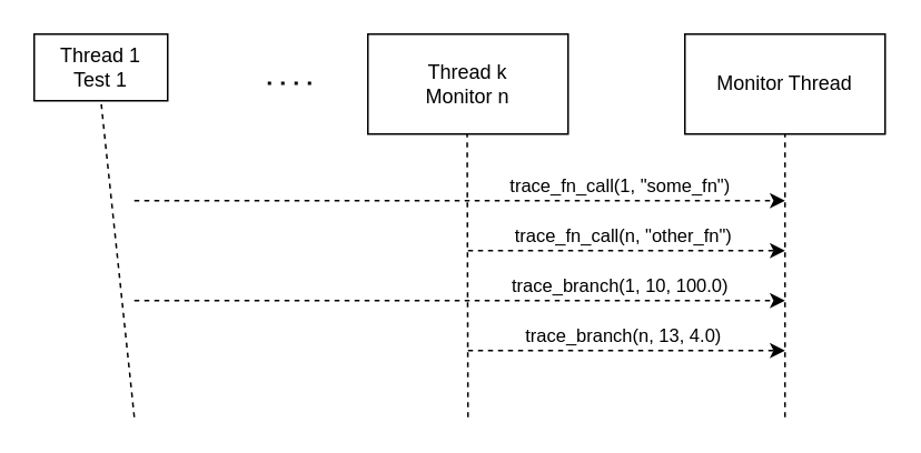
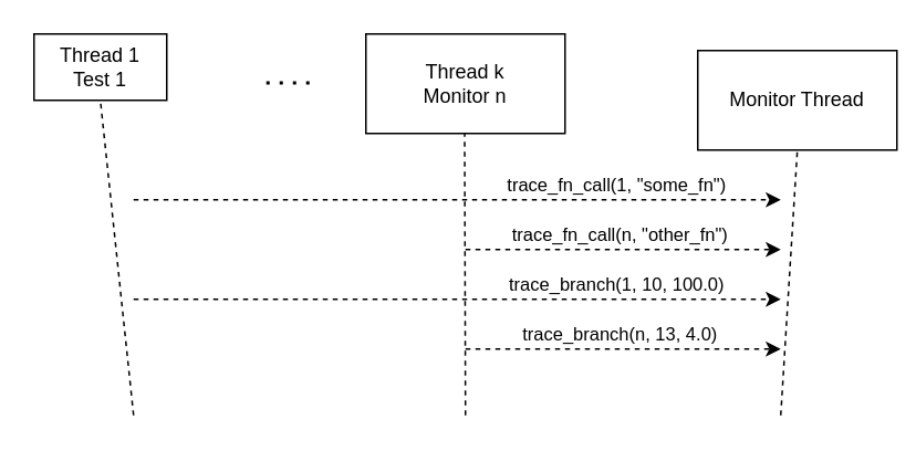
- <mxCell id="7" value="Monitor Thread" style="rounded=0;whiteSpace=wrap;html=1;" parent="1" vertex="1"><mxGeometry x="410" y="20" width="120" height="60" as="geometry" /></mxCell>
+ <mxCell id="7" value="Monitor Thread" style="rounded=0;whiteSpace=wrap;html=1;" parent="1" vertex="1"><mxGeometry x="420" y="30" width="120" height="60" as="geometry" /></mxCell>
